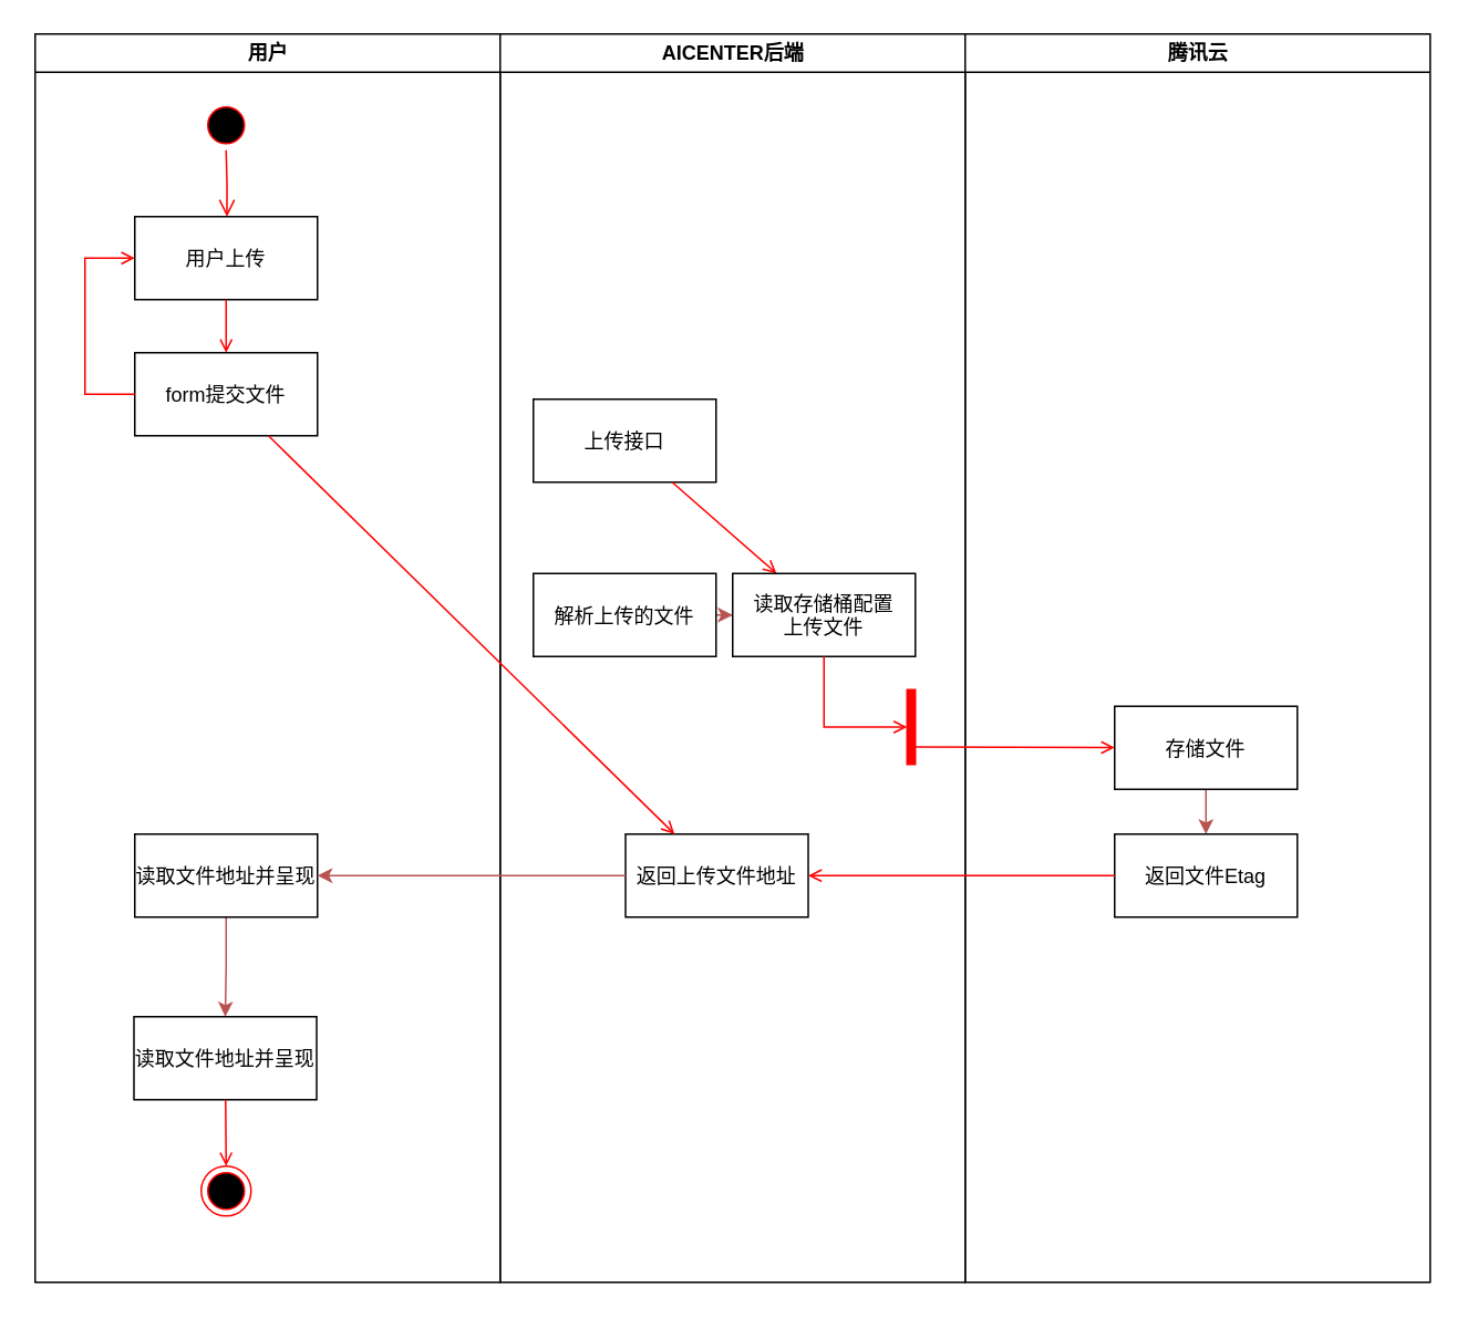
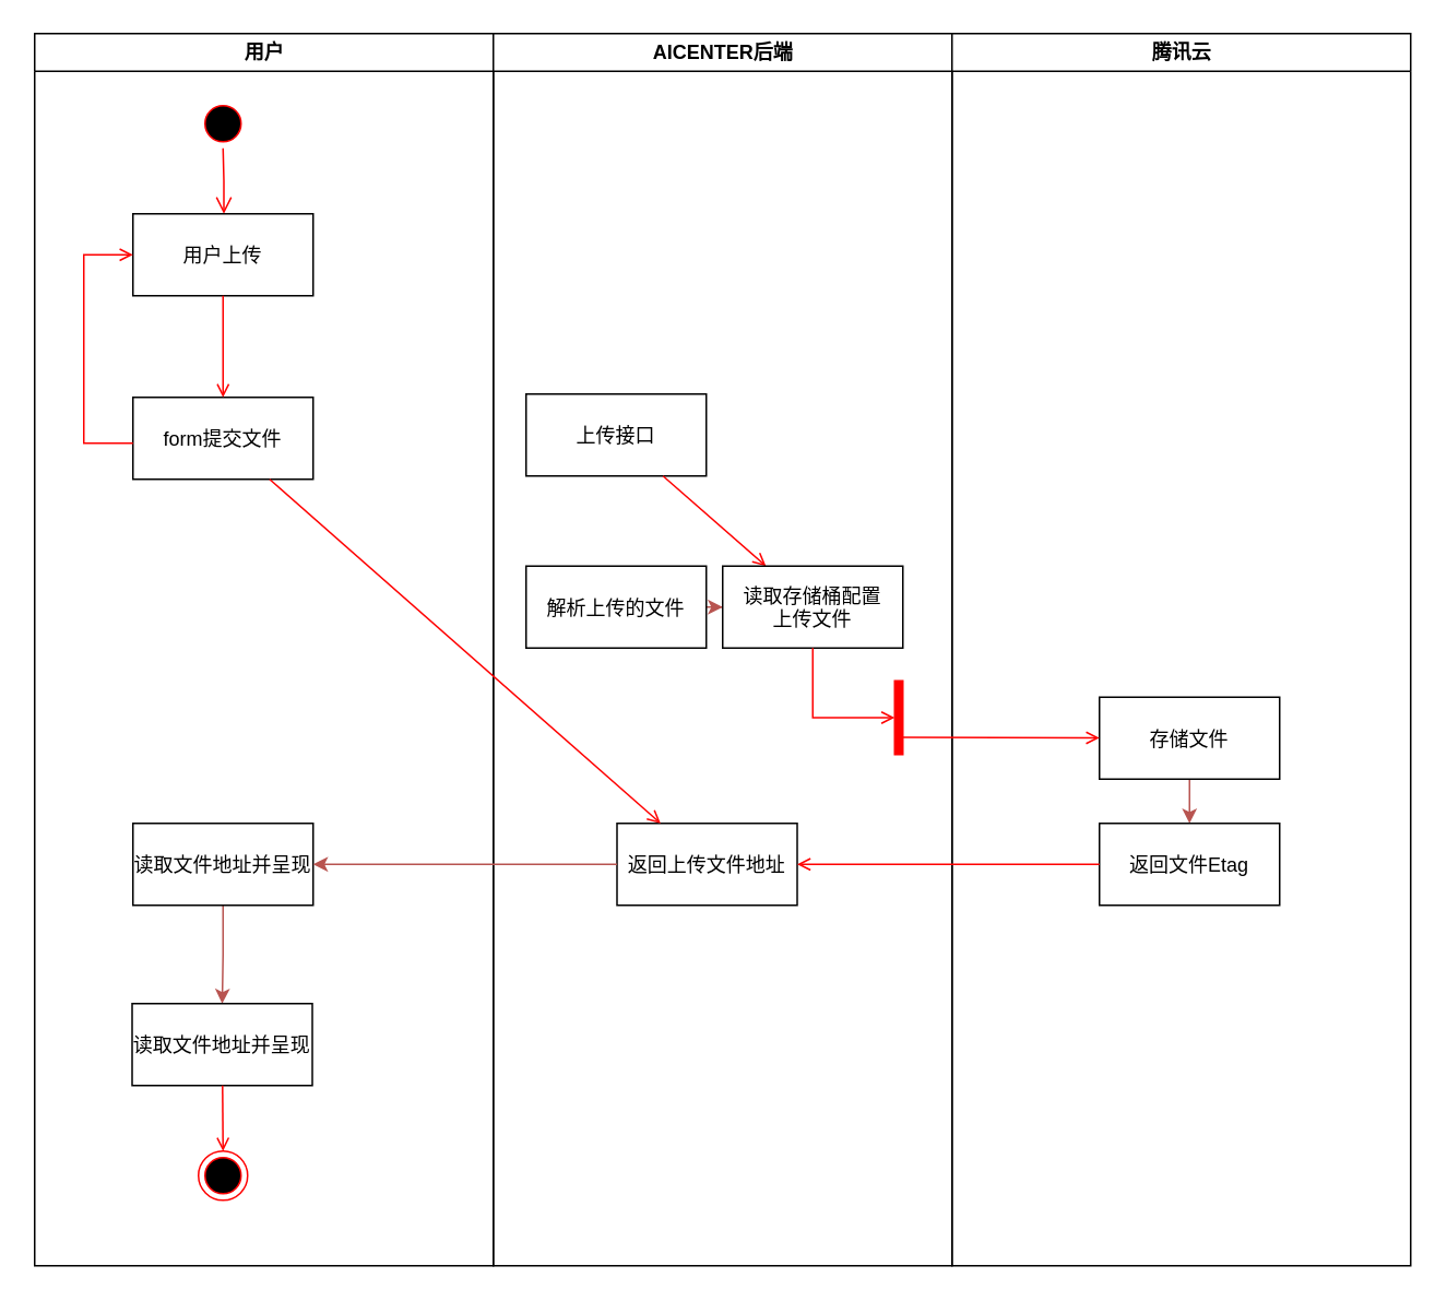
- <mxCell id="6" value="form提交文件" style="" parent="2" vertex="1"><mxGeometry x="60" y="192" width="110" height="50" as="geometry" /></mxCell>
+ <mxCell id="6" value="form提交文件" style="" parent="2" vertex="1"><mxGeometry x="60" y="222" width="110" height="50" as="geometry" /></mxCell>
